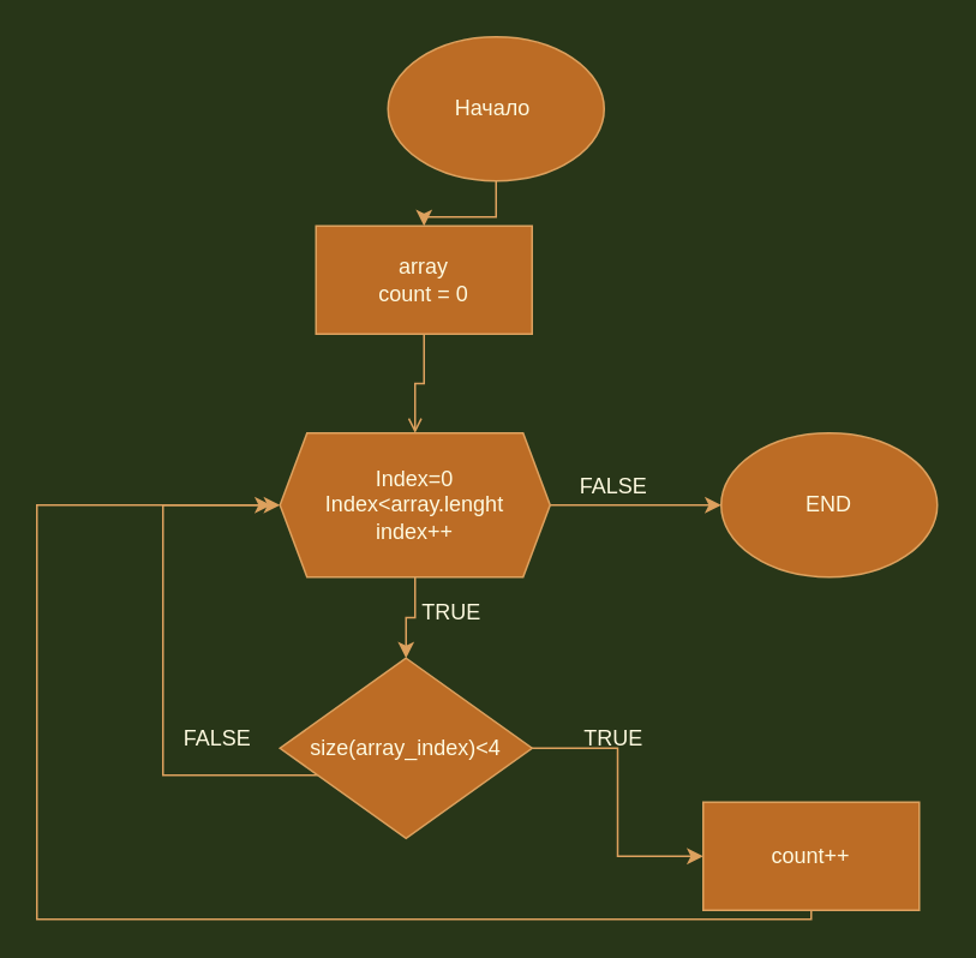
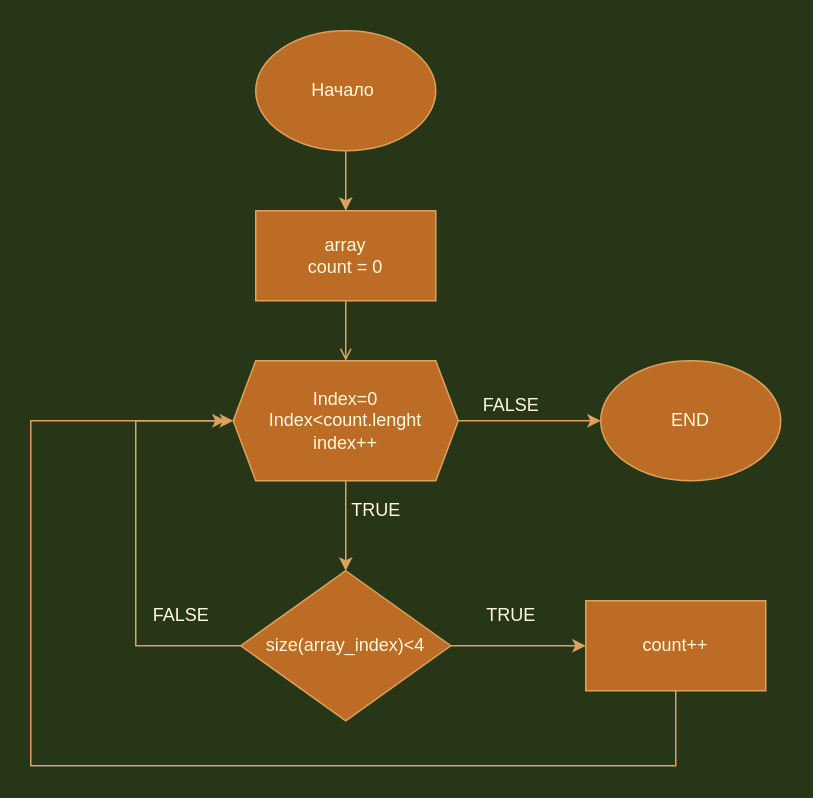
- <mxCell id="3" value="Начало&amp;nbsp;" style="ellipse;whiteSpace=wrap;html=1;fillColor=#BC6C25;strokeColor=#DDA15E;fontColor=#FEFAE0;" vertex="1" parent="1"><mxGeometry x="215" y="20" width="120" height="80" as="geometry" /></mxCell>
+ <mxCell id="3" value="Начало&amp;nbsp;" style="ellipse;whiteSpace=wrap;html=1;fillColor=#BC6C25;strokeColor=#DDA15E;fontColor=#FEFAE0;" vertex="1" parent="1"><mxGeometry x="170" y="20" width="120" height="80" as="geometry" /></mxCell>
- <mxCell id="5" value="array&lt;br&gt;count = 0" style="rounded=0;whiteSpace=wrap;html=1;fillColor=#BC6C25;strokeColor=#DDA15E;fontColor=#FEFAE0;" vertex="1" parent="1"><mxGeometry x="175" y="125" width="120" height="60" as="geometry" /></mxCell>
+ <mxCell id="5" value="array&lt;br&gt;count = 0" style="rounded=0;whiteSpace=wrap;html=1;fillColor=#BC6C25;strokeColor=#DDA15E;fontColor=#FEFAE0;" vertex="1" parent="1"><mxGeometry x="170" y="140" width="120" height="60" as="geometry" /></mxCell>
- <mxCell id="8" value="Index=0&lt;br&gt;Index&amp;lt;array.lenght&lt;br&gt;index++" style="shape=hexagon;perimeter=hexagonPerimeter2;whiteSpace=wrap;html=1;fixedSize=1;size=15;fillColor=#BC6C25;strokeColor=#DDA15E;fontColor=#FEFAE0;" vertex="1" parent="1"><mxGeometry x="155" y="240" width="150" height="80" as="geometry" /></mxCell>
+ <mxCell id="8" value="Index=0&lt;br&gt;Index&amp;lt;count.lenght&lt;br&gt;index++" style="shape=hexagon;perimeter=hexagonPerimeter2;whiteSpace=wrap;html=1;fixedSize=1;size=15;fillColor=#BC6C25;strokeColor=#DDA15E;fontColor=#FEFAE0;" vertex="1" parent="1"><mxGeometry x="155" y="240" width="150" height="80" as="geometry" /></mxCell>
- <mxCell id="11" value="size(array_index)&amp;lt;4" style="rhombus;whiteSpace=wrap;html=1;fillColor=#BC6C25;strokeColor=#DDA15E;fontColor=#FEFAE0;" vertex="1" parent="1"><mxGeometry x="155" y="365" width="140" height="100" as="geometry" /></mxCell>
+ <mxCell id="11" value="size(array_index)&amp;lt;4" style="rhombus;whiteSpace=wrap;html=1;fillColor=#BC6C25;strokeColor=#DDA15E;fontColor=#FEFAE0;" vertex="1" parent="1"><mxGeometry x="160" y="380" width="140" height="100" as="geometry" /></mxCell>
- <mxCell id="13" value="count++" style="whiteSpace=wrap;html=1;fillColor=#BC6C25;strokeColor=#DDA15E;fontColor=#FEFAE0;" vertex="1" parent="1"><mxGeometry x="390" y="445" width="120" height="60" as="geometry" /></mxCell>
+ <mxCell id="13" value="count++" style="whiteSpace=wrap;html=1;fillColor=#BC6C25;strokeColor=#DDA15E;fontColor=#FEFAE0;" vertex="1" parent="1"><mxGeometry x="390" y="400" width="120" height="60" as="geometry" /></mxCell>
